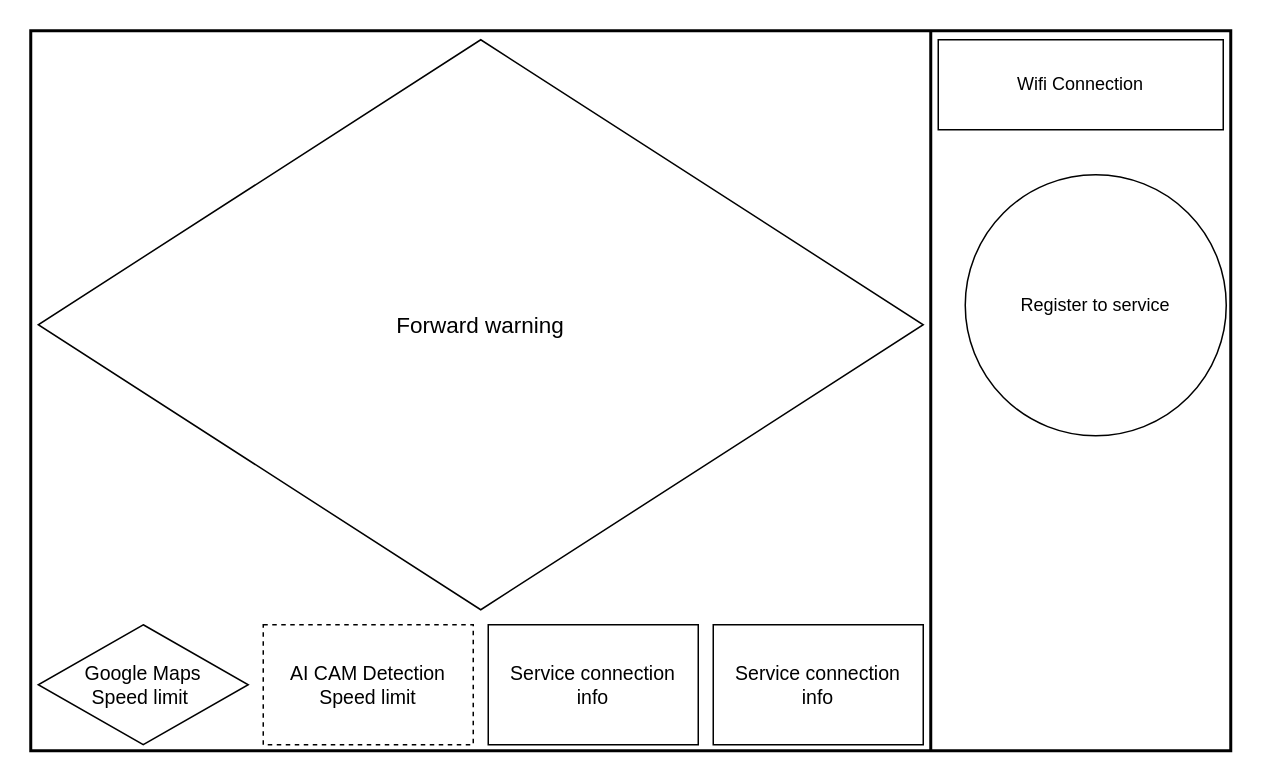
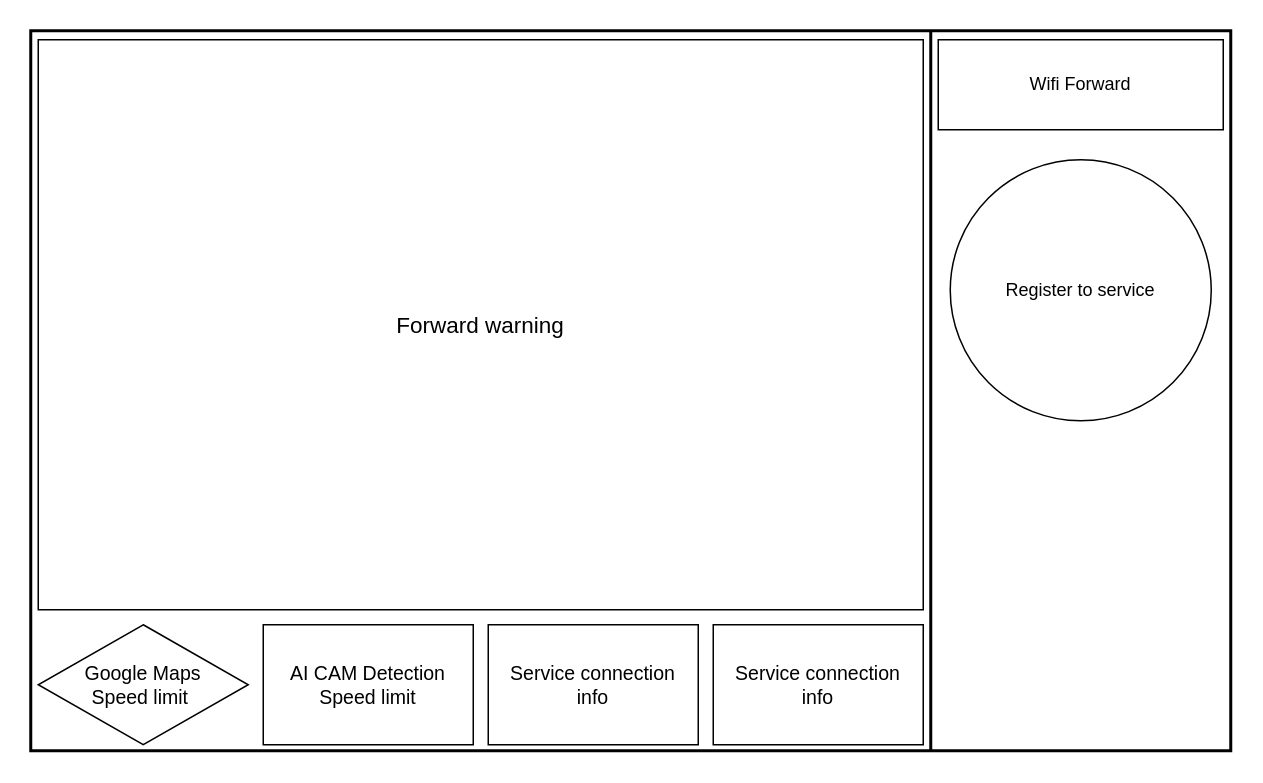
- <mxCell id="6" value="Wifi Connection" style="rounded=0;whiteSpace=wrap;html=1;" vertex="1" parent="1"><mxGeometry x="625" y="26" width="190" height="60" as="geometry" /></mxCell>
+ <mxCell id="6" value="Wifi Forward" style="rounded=0;whiteSpace=wrap;html=1;" vertex="1" parent="1"><mxGeometry x="625" y="26" width="190" height="60" as="geometry" /></mxCell>
- <mxCell id="9" value="Register to service" style="ellipse;whiteSpace=wrap;html=1;aspect=fixed;" vertex="1" parent="1"><mxGeometry x="643" y="116" width="174" height="174" as="geometry" /></mxCell>
+ <mxCell id="9" value="Register to service" style="ellipse;whiteSpace=wrap;html=1;aspect=fixed;" vertex="1" parent="1"><mxGeometry x="633" y="106" width="174" height="174" as="geometry" /></mxCell>
- <mxCell id="7" value="&lt;font style=&quot;font-size: 15px;&quot;&gt;Forward warning&lt;/font&gt;" style="rhombus;whiteSpace=wrap;html=1;" vertex="1" parent="1"><mxGeometry x="25" y="26" width="590" height="380" as="geometry" /></mxCell>
+ <mxCell id="7" value="&lt;font style=&quot;font-size: 15px;&quot;&gt;Forward warning&lt;/font&gt;" style="rounded=0;whiteSpace=wrap;html=1;" vertex="1" parent="1"><mxGeometry x="25" y="26" width="590" height="380" as="geometry" /></mxCell>
- <mxCell id="5" value="&lt;span style=&quot;font-size: 13px;&quot;&gt;AI CAM Detection&lt;/span&gt;&lt;div&gt;&lt;span style=&quot;font-size: 13px;&quot;&gt;Speed limit&lt;/span&gt;&lt;/div&gt;" style="rounded=0;whiteSpace=wrap;html=1;dashed=1;" vertex="1" parent="1"><mxGeometry x="175" y="416" width="140" height="80" as="geometry" /></mxCell>
+ <mxCell id="5" value="&lt;span style=&quot;font-size: 13px;&quot;&gt;AI CAM Detection&lt;/span&gt;&lt;div&gt;&lt;span style=&quot;font-size: 13px;&quot;&gt;Speed limit&lt;/span&gt;&lt;/div&gt;" style="rounded=0;whiteSpace=wrap;html=1;" vertex="1" parent="1"><mxGeometry x="175" y="416" width="140" height="80" as="geometry" /></mxCell>
